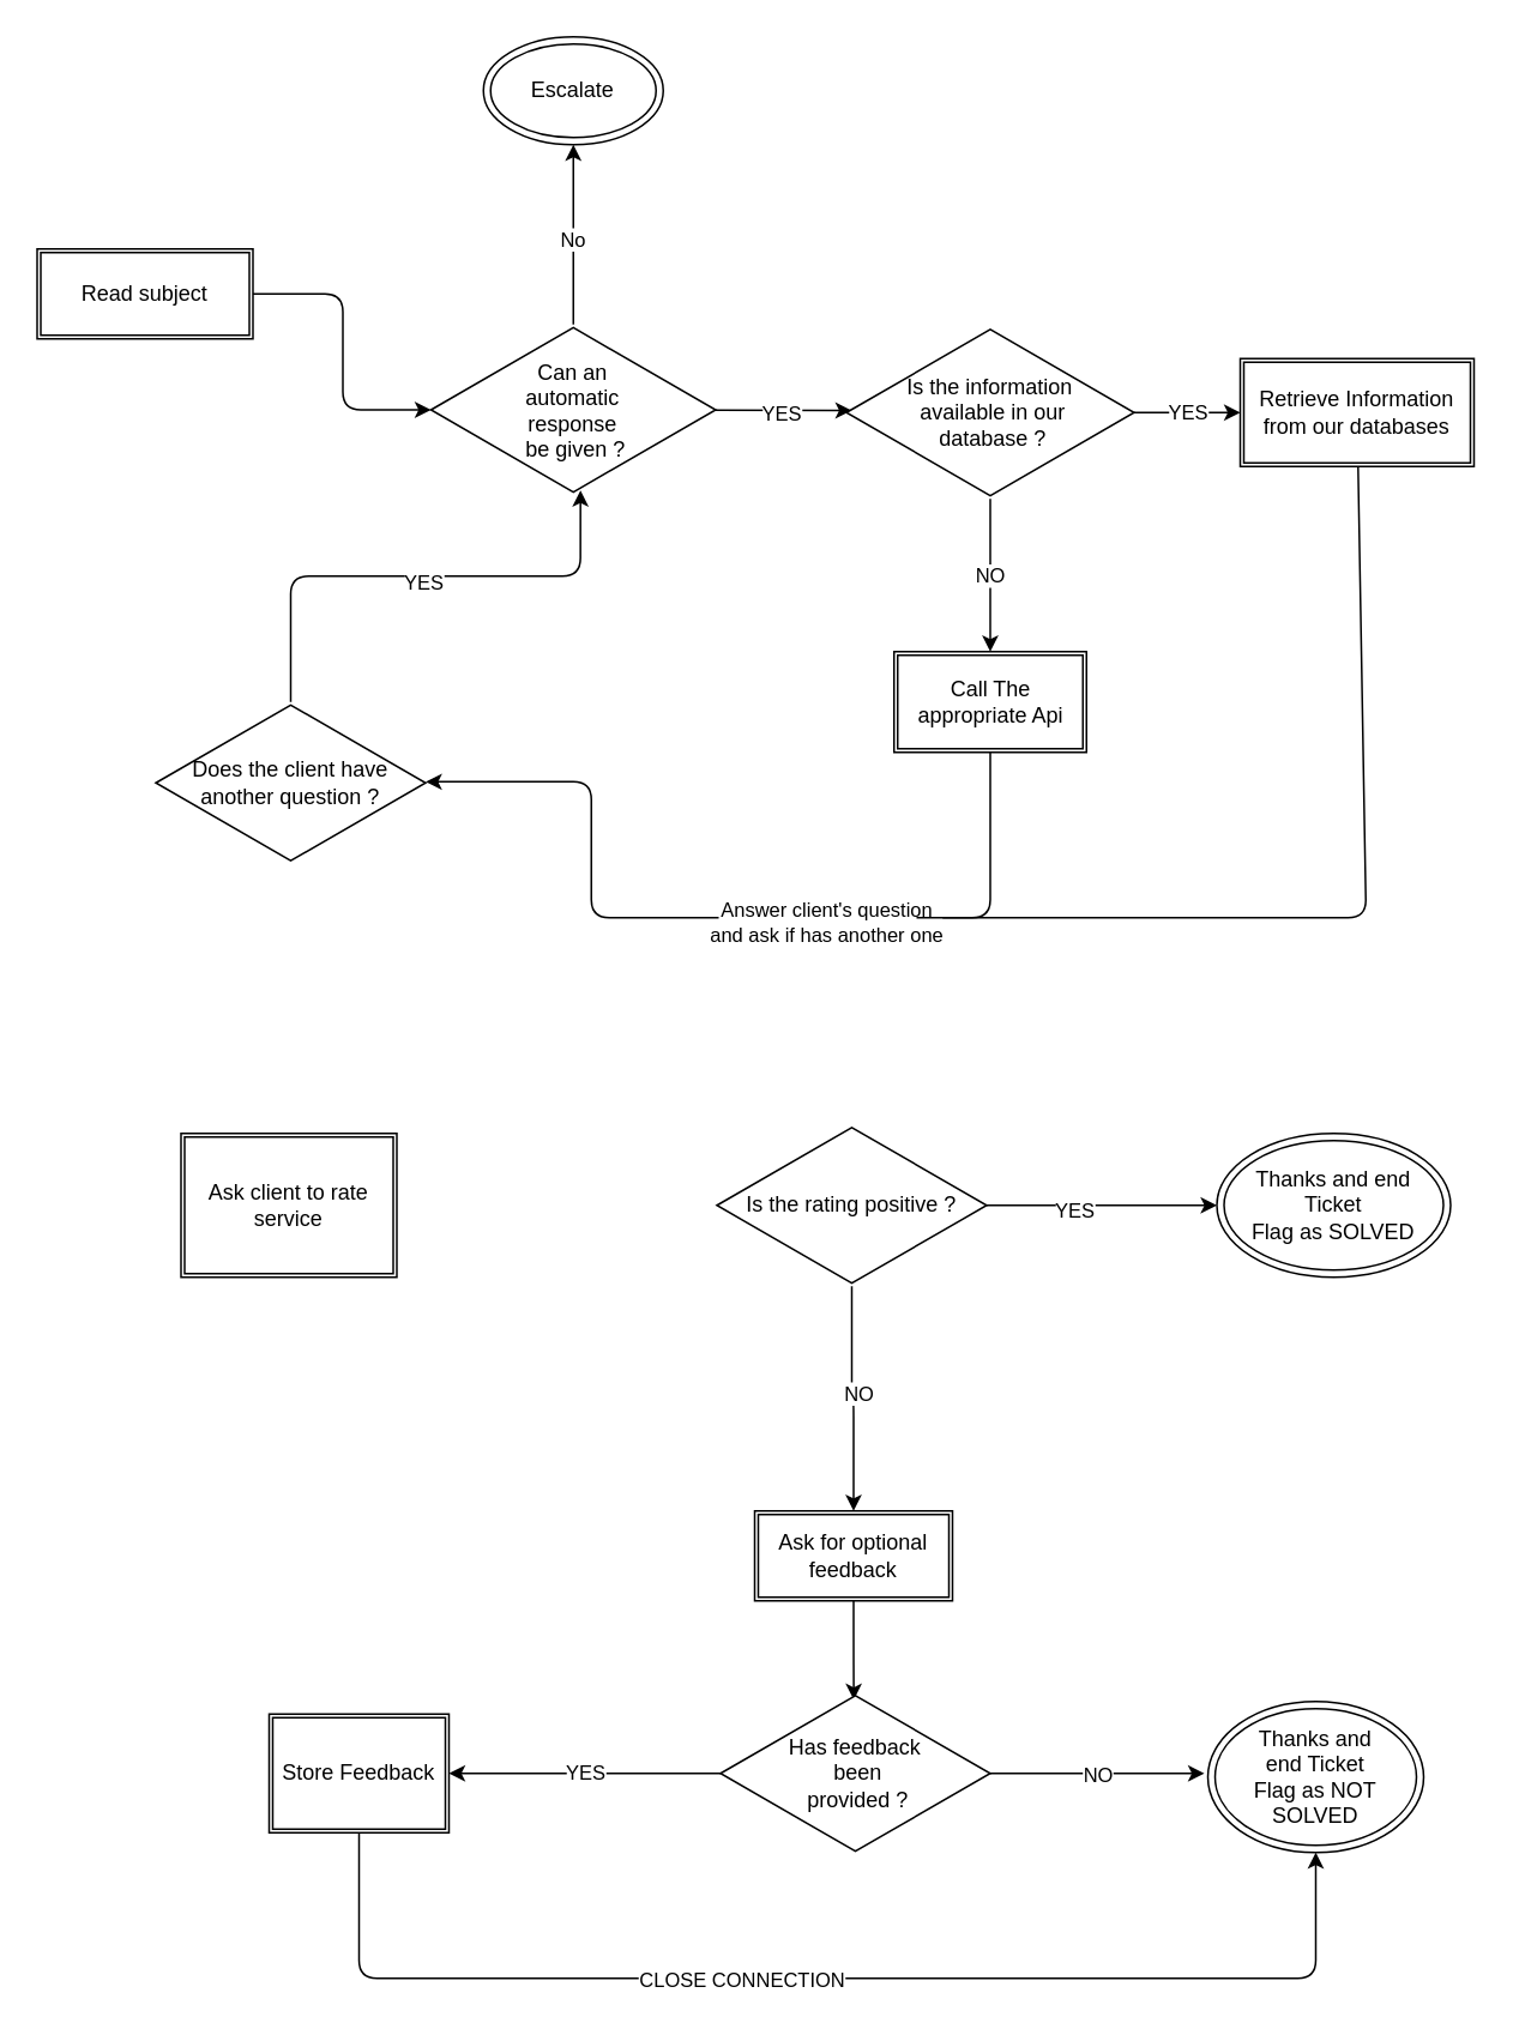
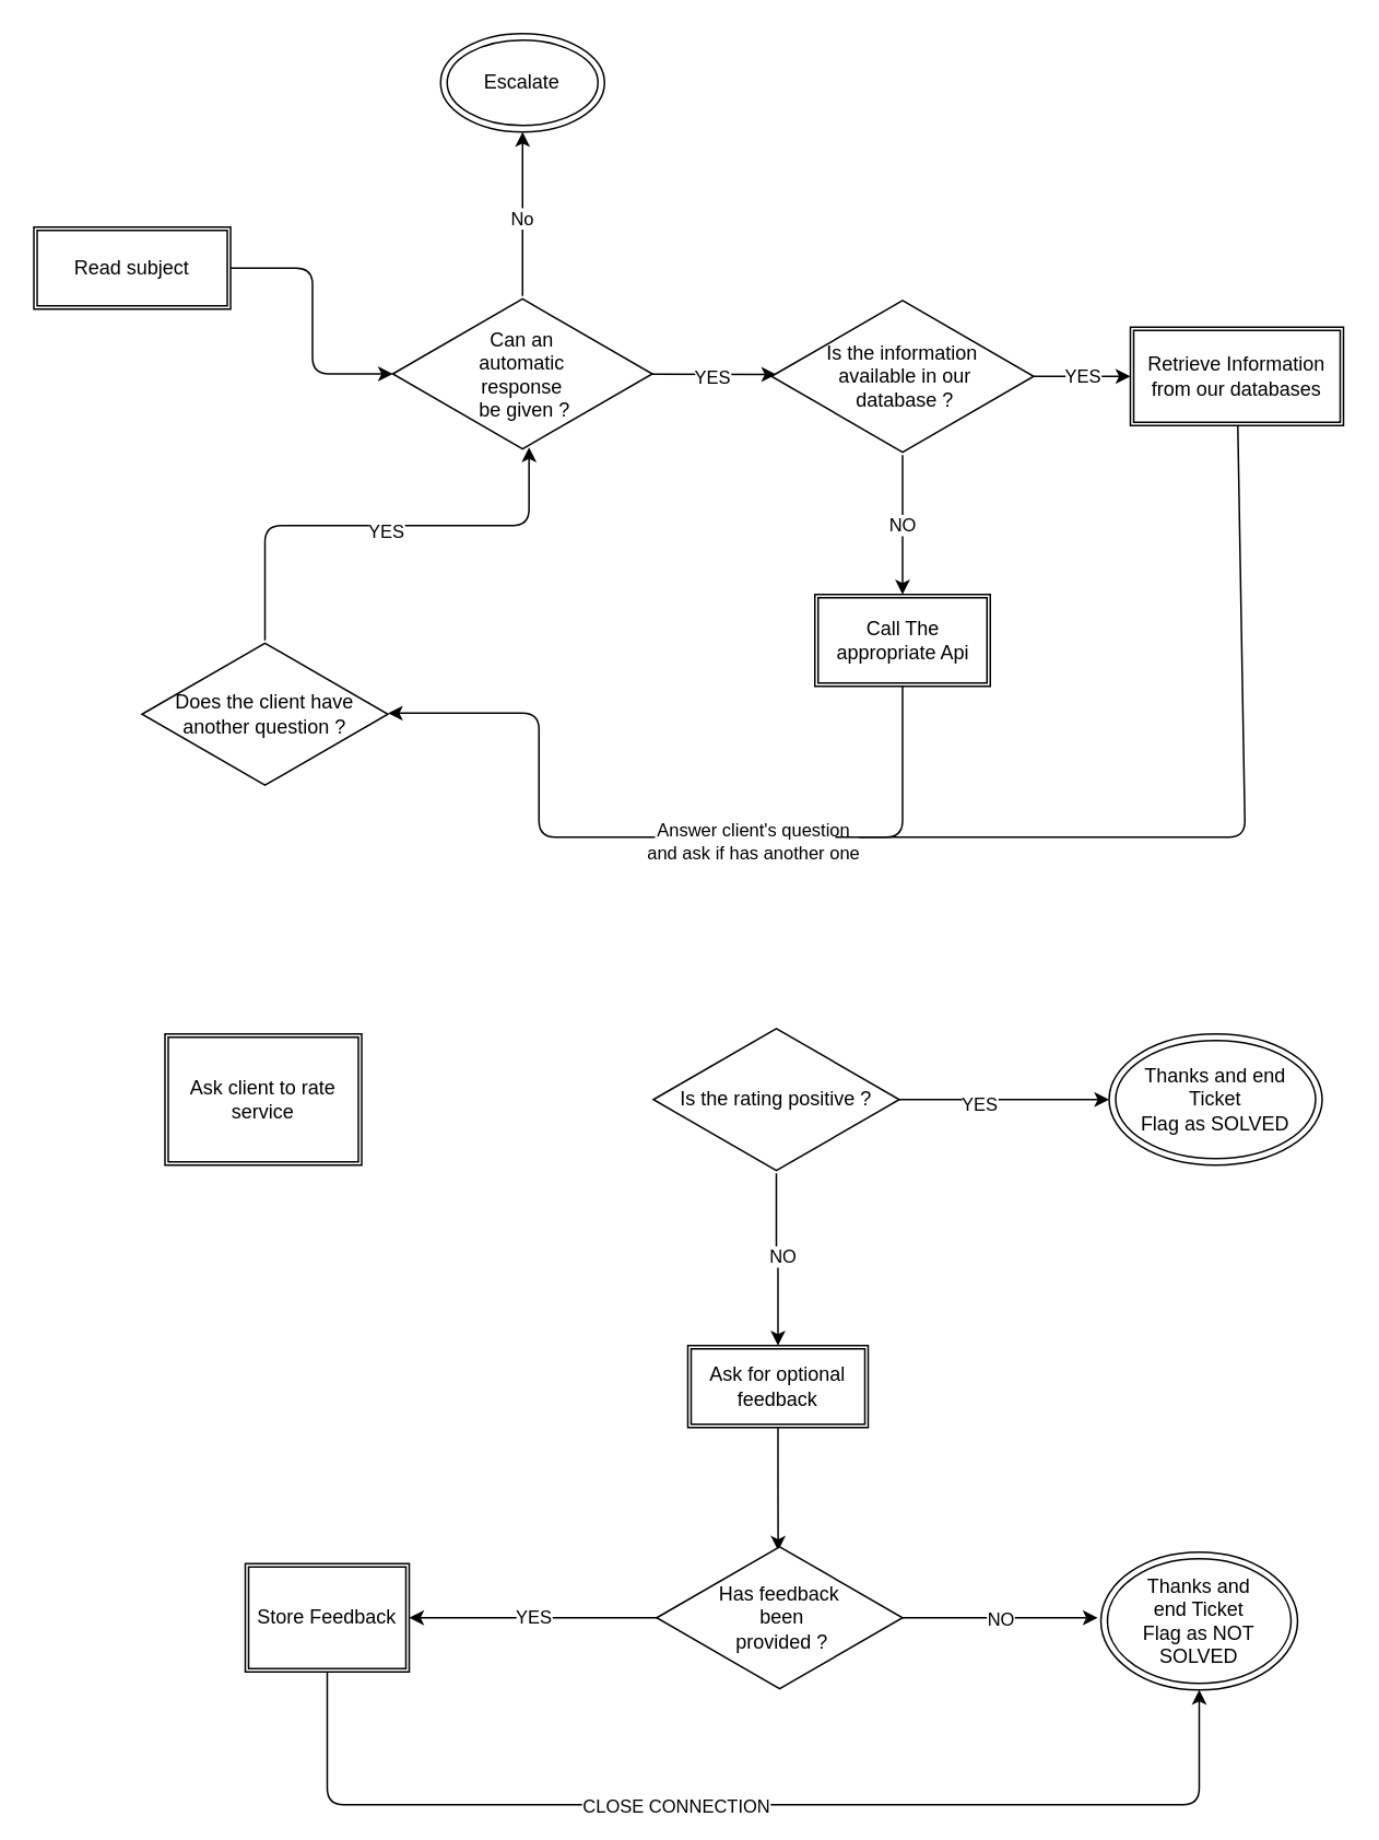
- <mxCell id="29" value="Ask for optional feedback" style="shape=ext;double=1;rounded=0;whiteSpace=wrap;html=1;" vertex="1" parent="1"><mxGeometry x="419" y="840" width="110" height="50" as="geometry" /></mxCell>
+ <mxCell id="29" value="Ask for optional feedback" style="shape=ext;double=1;rounded=0;whiteSpace=wrap;html=1;" vertex="1" parent="1"><mxGeometry x="419" y="820" width="110" height="50" as="geometry" /></mxCell>
